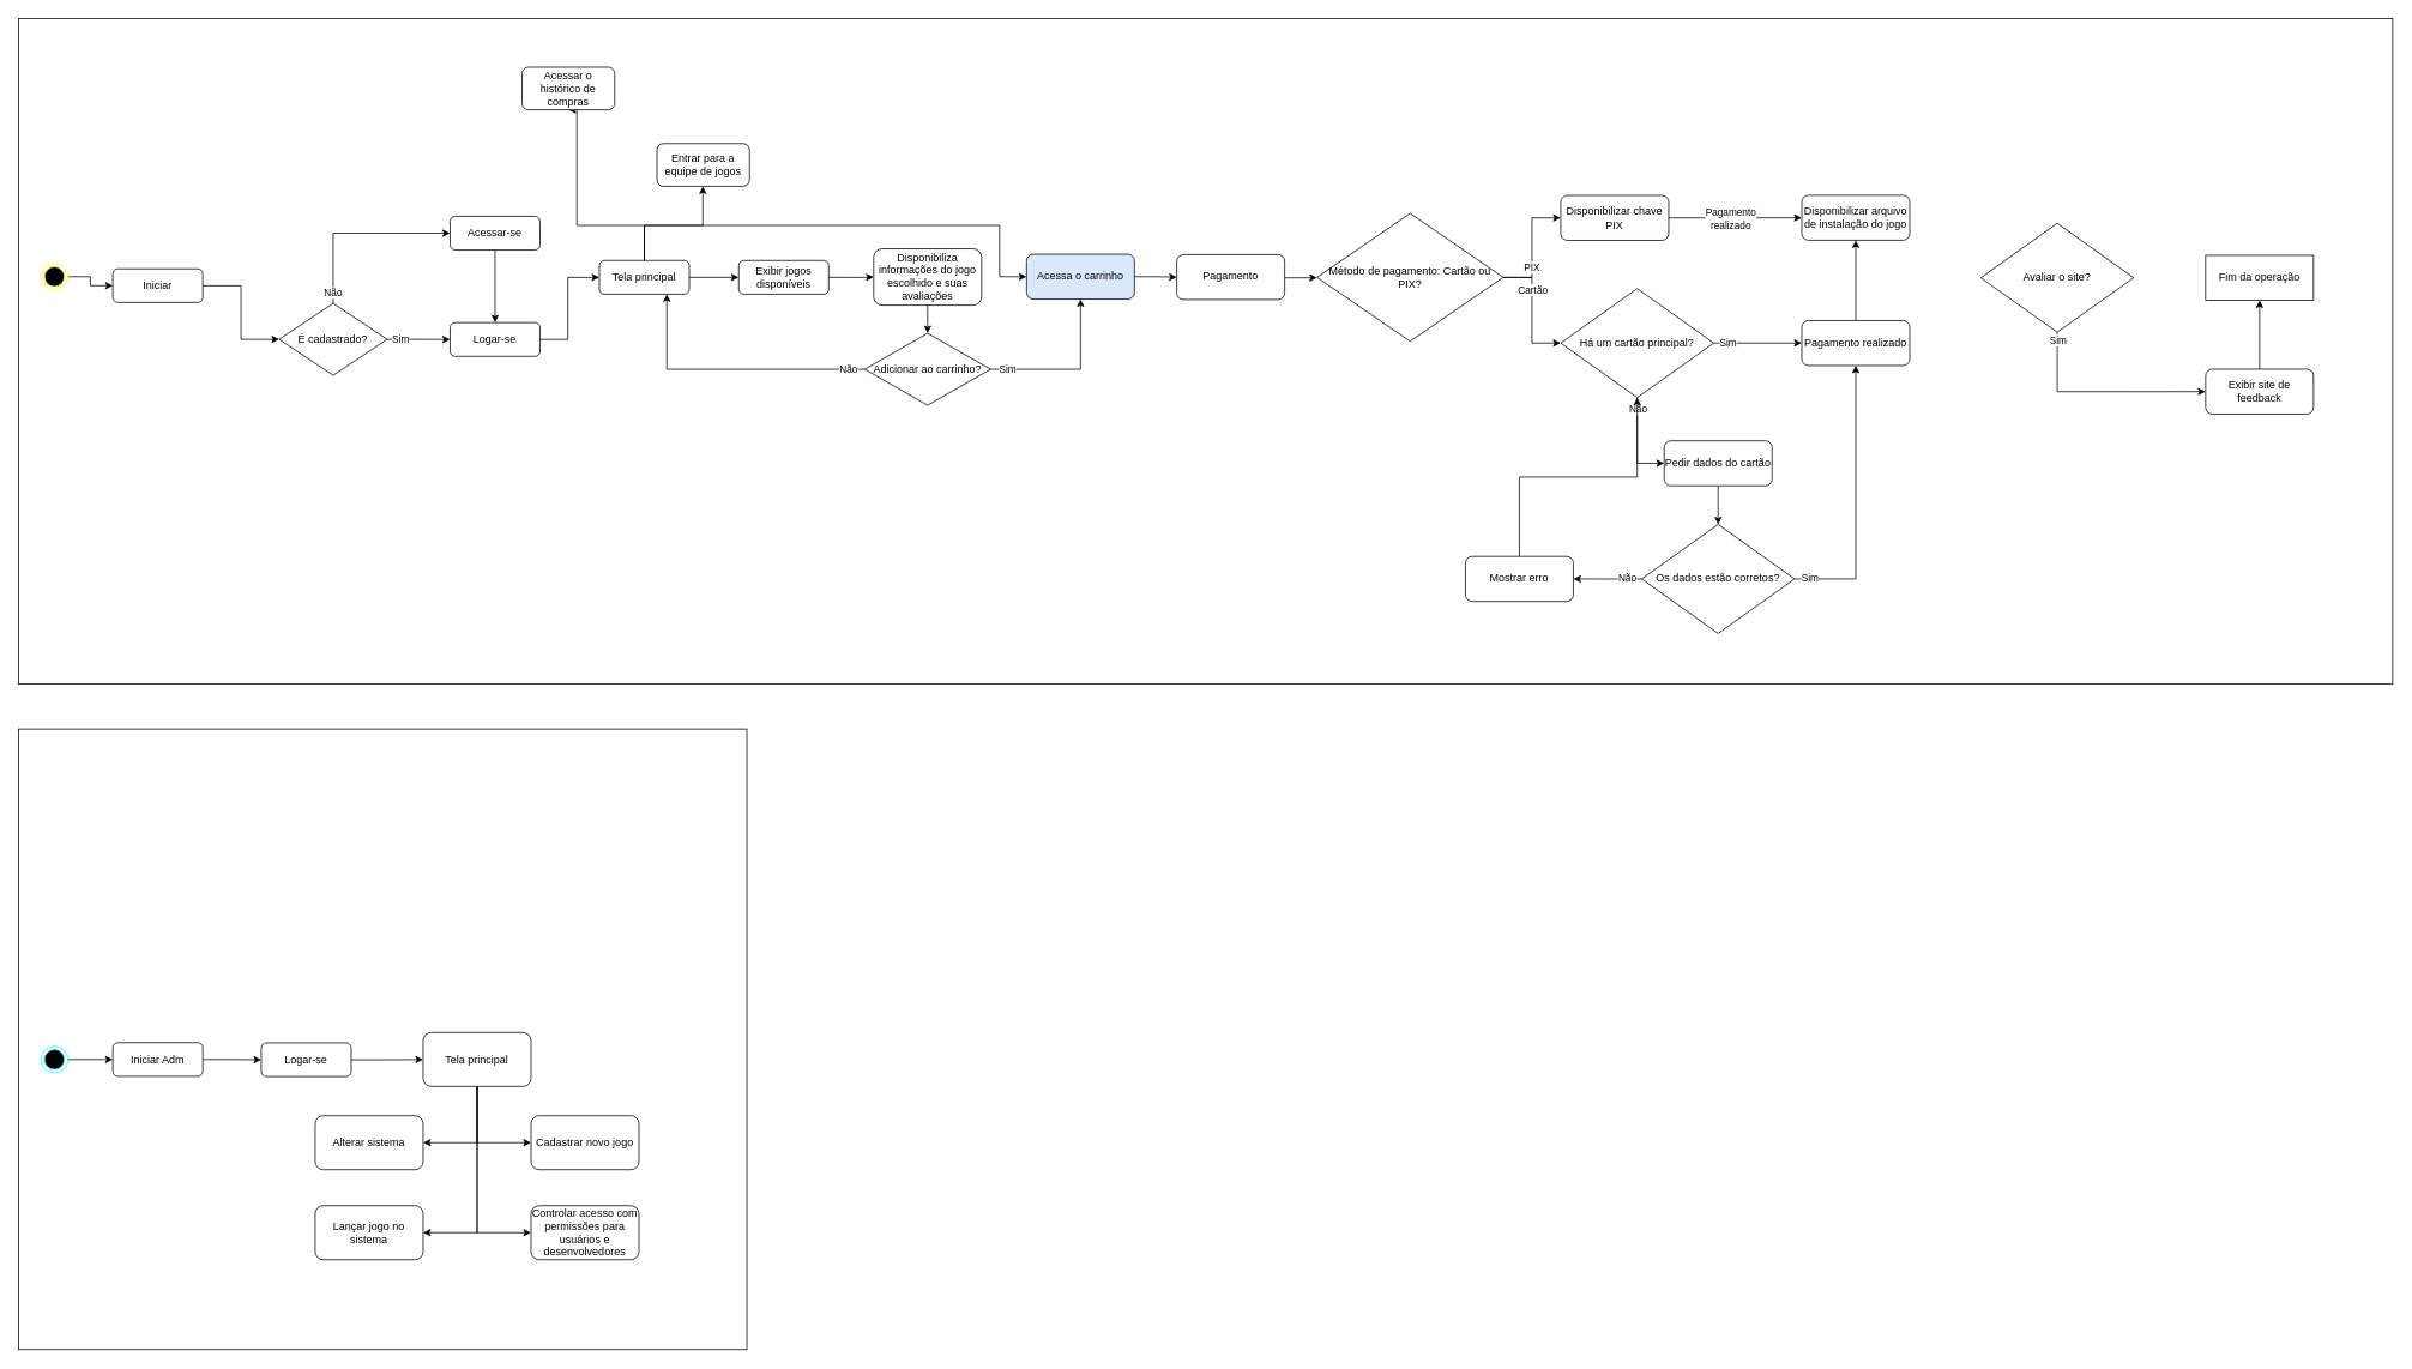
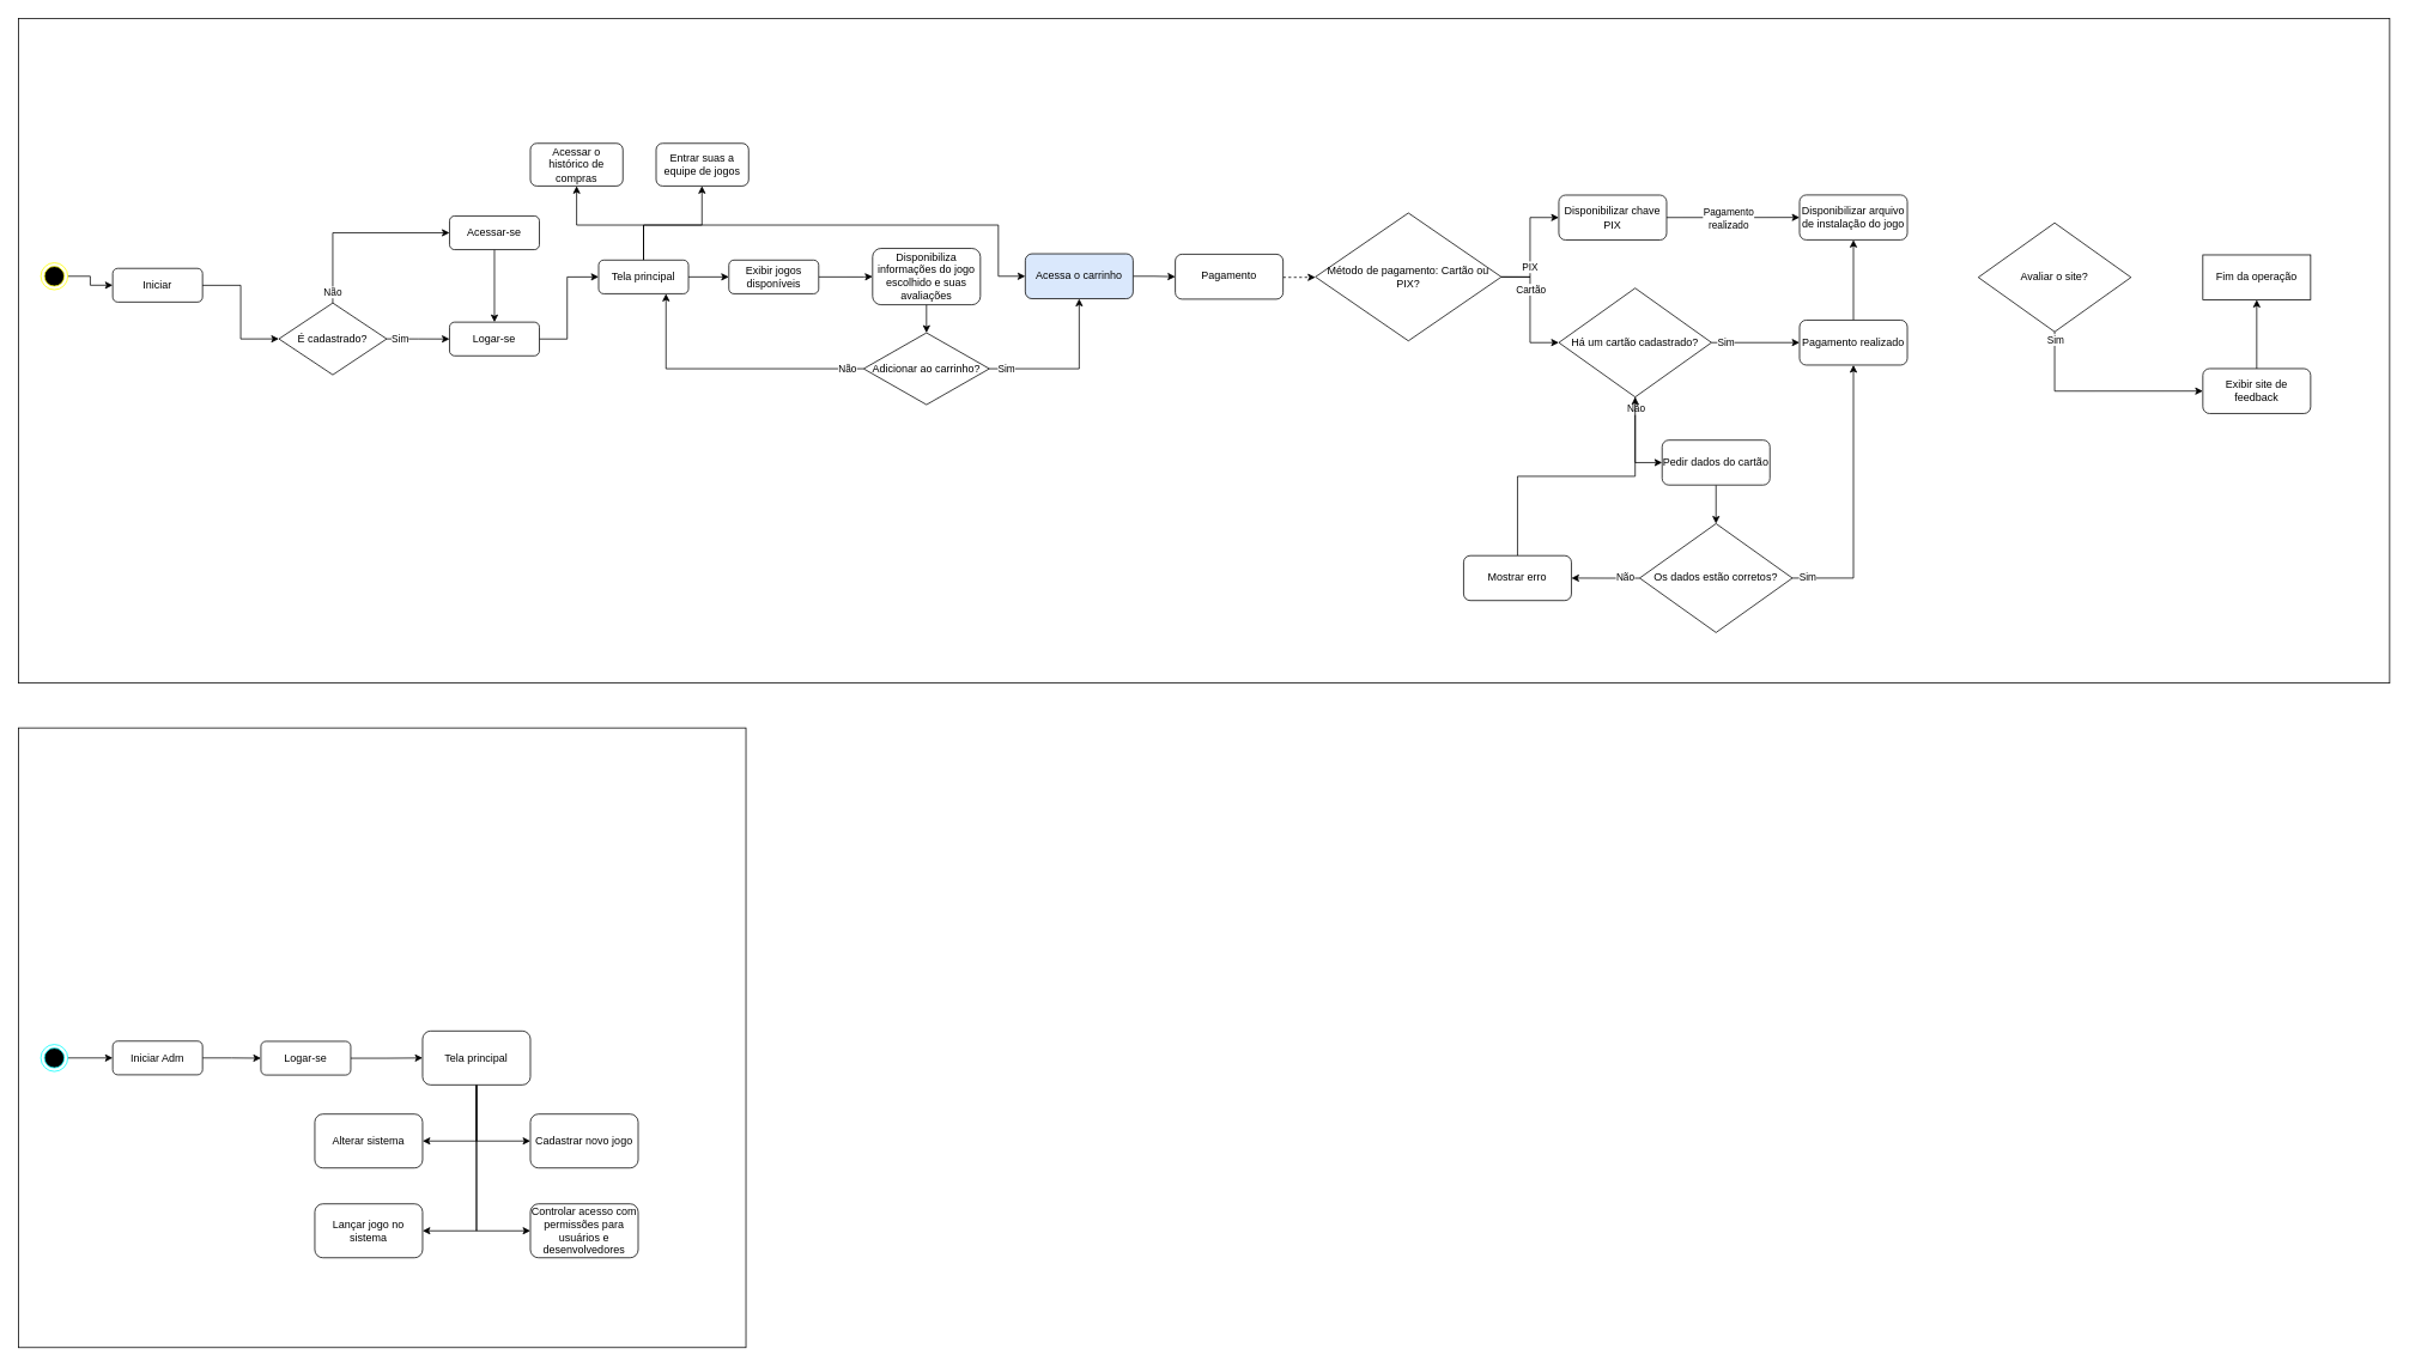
- <mxCell id="76" value="Acessar o histórico de compras" style="rounded=1;whiteSpace=wrap;html=1;" parent="1" vertex="1"><mxGeometry x="580" y="74" width="103" height="47.5" as="geometry" /></mxCell>
+ <mxCell id="76" value="Acessar o histórico de compras" style="rounded=1;whiteSpace=wrap;html=1;" parent="1" vertex="1"><mxGeometry x="590" y="159" width="103" height="47.5" as="geometry" /></mxCell>
- <mxCell id="82" value="Entrar para a equipe de jogos" style="rounded=1;whiteSpace=wrap;html=1;" parent="1" vertex="1"><mxGeometry x="730" y="159" width="103" height="47.5" as="geometry" /></mxCell>
+ <mxCell id="82" value="Entrar suas a equipe de jogos" style="rounded=1;whiteSpace=wrap;html=1;" parent="1" vertex="1"><mxGeometry x="730" y="159" width="103" height="47.5" as="geometry" /></mxCell>
- <mxCell id="75" value="Exibir jogos disponíveis" style="rounded=1;whiteSpace=wrap;html=1;" parent="1" vertex="1"><mxGeometry x="821" y="289" width="100" height="37.5" as="geometry" /></mxCell>
+ <mxCell id="75" value="Exibir jogos disponíveis" style="rounded=1;whiteSpace=wrap;html=1;" parent="1" vertex="1"><mxGeometry x="811" y="289" width="100" height="37.5" as="geometry" /></mxCell>
- <mxCell id="37" style="edgeStyle=orthogonalEdgeStyle;rounded=0;orthogonalLoop=1;jettySize=auto;html=1;exitX=1;exitY=0.515;exitDx=0;exitDy=0;entryX=0;entryY=0.5;entryDx=0;entryDy=0;exitPerimeter=0;" parent="1" source="77" target="42" edge="1"><mxGeometry relative="1" as="geometry"><mxPoint x="1381" y="188" as="sourcePoint" /></mxGeometry></mxCell>
+ <mxCell id="37" style="edgeStyle=orthogonalEdgeStyle;rounded=0;orthogonalLoop=1;jettySize=auto;html=1;exitX=1;exitY=0.515;exitDx=0;exitDy=0;entryX=0;entryY=0.5;entryDx=0;entryDy=0;exitPerimeter=0;dashed=1;" parent="1" source="77" target="42" edge="1"><mxGeometry relative="1" as="geometry"><mxPoint x="1381" y="188" as="sourcePoint" /></mxGeometry></mxCell>
- <mxCell id="57" value="Há um cartão principal?" style="rhombus;whiteSpace=wrap;html=1;" parent="1" vertex="1"><mxGeometry x="1735" y="320.24" width="170" height="121.25" as="geometry" /></mxCell>
+ <mxCell id="57" value="Há um cartão cadastrado?" style="rhombus;whiteSpace=wrap;html=1;" parent="1" vertex="1"><mxGeometry x="1735" y="320.24" width="170" height="121.25" as="geometry" /></mxCell>
